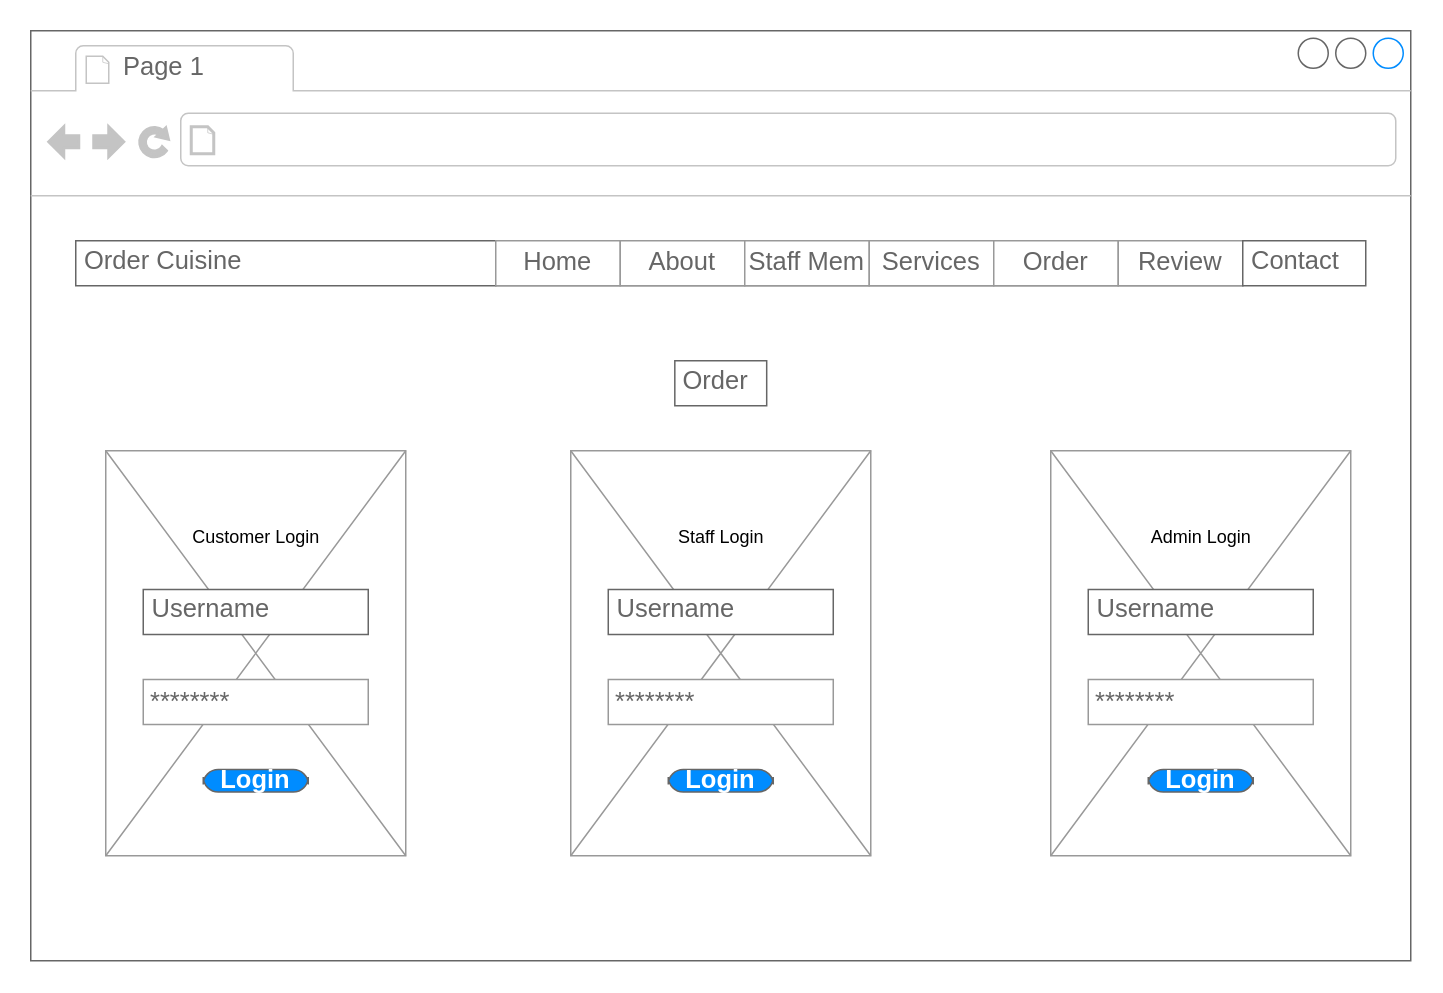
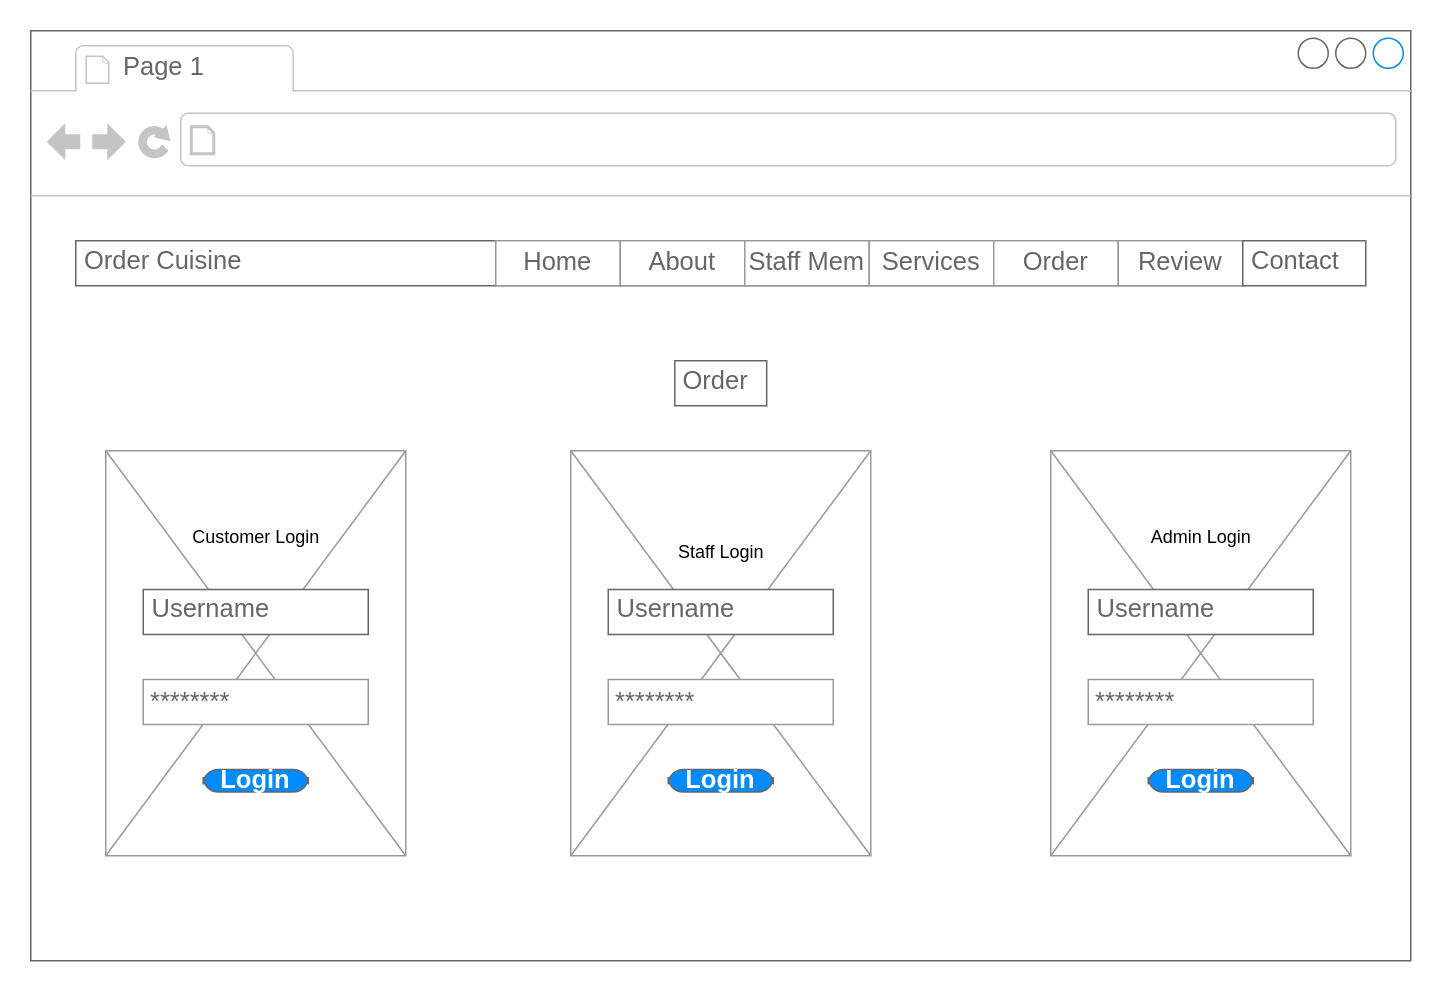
- <mxCell id="26" value="Staff Login" style="text;html=1;align=center;verticalAlign=middle;resizable=0;points=[];autosize=1;strokeColor=none;fillColor=none;" vertex="1" parent="24"><mxGeometry x="35" width="80" height="30" as="geometry" /></mxCell>
+ <mxCell id="26" value="Staff Login" style="text;html=1;align=center;verticalAlign=middle;resizable=0;points=[];autosize=1;strokeColor=none;fillColor=none;" vertex="1" parent="24"><mxGeometry x="35" y="10" width="80" height="30" as="geometry" /></mxCell>
